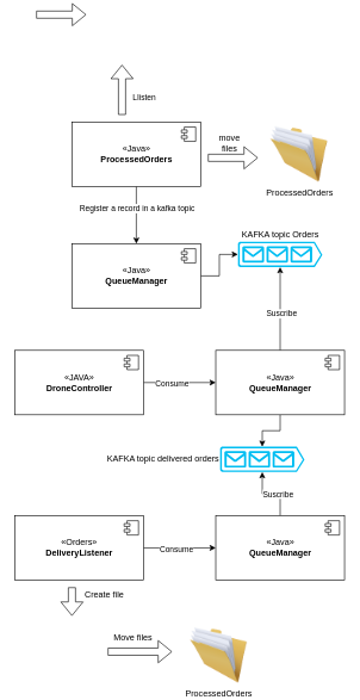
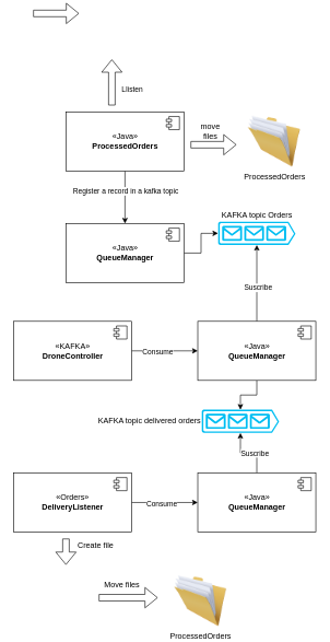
- <mxCell id="17" value="«JAVA»&lt;br&gt;&lt;b&gt;DroneController&lt;/b&gt;" style="html=1;dropTarget=0;" parent="1" vertex="1"><mxGeometry x="20" y="489" width="180" height="90" as="geometry" /></mxCell>
+ <mxCell id="17" value="«KAFKA»&lt;br&gt;&lt;b&gt;DroneController&lt;/b&gt;" style="html=1;dropTarget=0;" parent="1" vertex="1"><mxGeometry x="20" y="489" width="180" height="90" as="geometry" /></mxCell>
